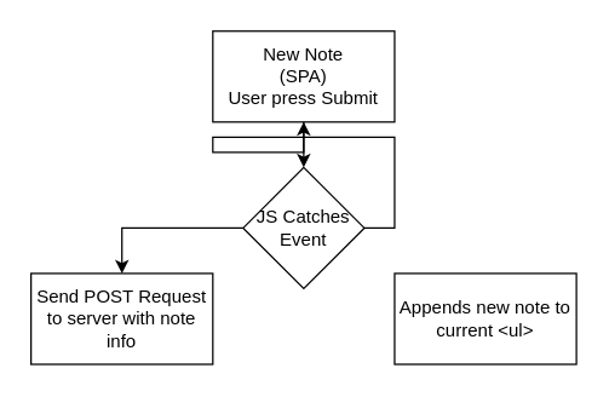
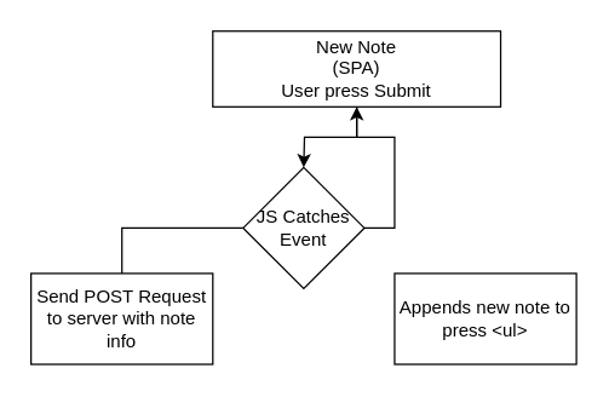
- <mxCell id="3" value="New Note&lt;br&gt;(SPA)&lt;br&gt;User press Submit" style="rounded=0;whiteSpace=wrap;html=1;" parent="1" vertex="1"><mxGeometry x="140" y="20" width="120" height="60" as="geometry" /></mxCell>
+ <mxCell id="3" value="New Note&lt;br&gt;(SPA)&lt;br&gt;User press Submit" style="rounded=0;whiteSpace=wrap;html=1;" parent="1" vertex="1"><mxGeometry x="140" y="20" width="190" height="50" as="geometry" /></mxCell>
- <mxCell id="4" style="edgeStyle=orthogonalEdgeStyle;rounded=0;orthogonalLoop=1;jettySize=auto;html=1;exitX=0;exitY=0.5;exitDx=0;exitDy=0;entryX=0.5;entryY=0;entryDx=0;entryDy=0;" edge="1" parent="1" source="6" target="7"><mxGeometry relative="1" as="geometry" /></mxCell>
+ <mxCell id="4" style="edgeStyle=orthogonalEdgeStyle;rounded=0;orthogonalLoop=1;jettySize=auto;html=1;exitX=0;exitY=0.5;exitDx=0;exitDy=0;entryX=0.5;entryY=0;entryDx=0;entryDy=0;endArrow=none;" edge="1" parent="1" source="6" target="7"><mxGeometry relative="1" as="geometry" /></mxCell>
- <mxCell id="8" value="Appends new note to current &amp;lt;ul&amp;gt;" style="rounded=0;whiteSpace=wrap;html=1;" vertex="1" parent="1"><mxGeometry x="260" y="180" width="120" height="60" as="geometry" /></mxCell>
+ <mxCell id="8" value="Appends new note to press &amp;lt;ul&amp;gt;" style="rounded=0;whiteSpace=wrap;html=1;" vertex="1" parent="1"><mxGeometry x="260" y="180" width="120" height="60" as="geometry" /></mxCell>
